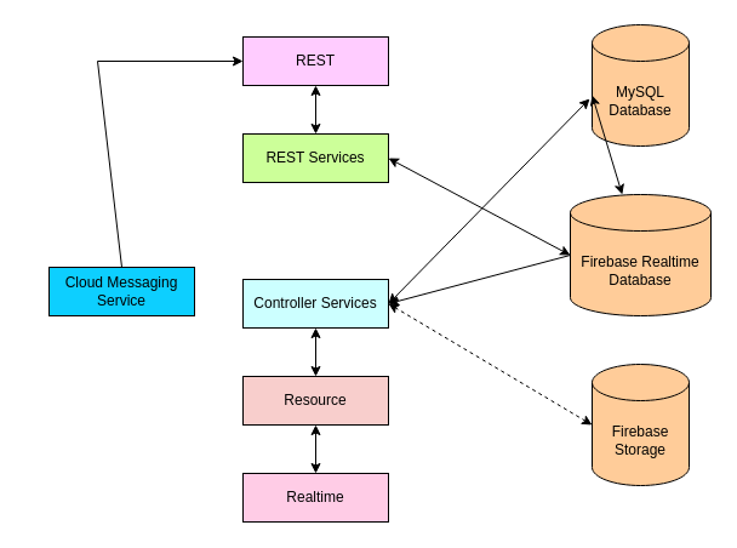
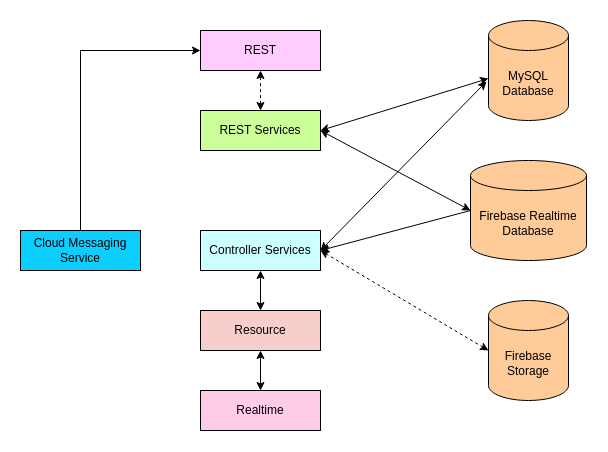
- <mxCell id="10" value="" style="endArrow=classic;startArrow=classic;html=1;rounded=0;exitX=0.5;exitY=0;exitDx=0;exitDy=0;entryX=0.5;entryY=1;entryDx=0;entryDy=0;" edge="1" parent="1" source="5" target="8"><mxGeometry width="50" height="50" relative="1" as="geometry"><mxPoint x="340" y="180" as="sourcePoint" /><mxPoint x="330" y="50" as="targetPoint" /></mxGeometry></mxCell>
+ <mxCell id="10" value="" style="endArrow=classic;startArrow=classic;html=1;rounded=0;exitX=0.5;exitY=0;exitDx=0;exitDy=0;entryX=0.5;entryY=1;entryDx=0;entryDy=0;dashed=1;" edge="1" parent="1" source="5" target="8"><mxGeometry width="50" height="50" relative="1" as="geometry"><mxPoint x="340" y="180" as="sourcePoint" /><mxPoint x="330" y="50" as="targetPoint" /></mxGeometry></mxCell>
- <mxCell id="6" value="" style="endArrow=classic;startArrow=classic;html=1;rounded=0;exitX=0;exitY=0.58;exitDx=0;exitDy=0;exitPerimeter=0;" edge="1" parent="1" source="2" target="3"><mxGeometry width="50" height="50" relative="1" as="geometry"><mxPoint x="240" y="370" as="sourcePoint" /><mxPoint x="290" y="320" as="targetPoint" /></mxGeometry></mxCell>
+ <mxCell id="6" value="" style="endArrow=classic;startArrow=classic;html=1;rounded=0;entryX=1;entryY=0.5;entryDx=0;entryDy=0;exitX=0;exitY=0.58;exitDx=0;exitDy=0;exitPerimeter=0;" edge="1" parent="1" source="2" target="5"><mxGeometry width="50" height="50" relative="1" as="geometry"><mxPoint x="240" y="370" as="sourcePoint" /><mxPoint x="290" y="320" as="targetPoint" /></mxGeometry></mxCell>
- <mxCell id="21" value="Cloud Messaging Service" style="rounded=0;whiteSpace=wrap;html=1;fillColor=#0DCFFF;" vertex="1" parent="1"><mxGeometry x="40" y="220" width="120" height="40" as="geometry" /></mxCell>
+ <mxCell id="21" value="Cloud Messaging Service" style="rounded=0;whiteSpace=wrap;html=1;fillColor=#0DCFFF;" vertex="1" parent="1"><mxGeometry x="20" y="230" width="120" height="40" as="geometry" /></mxCell>
